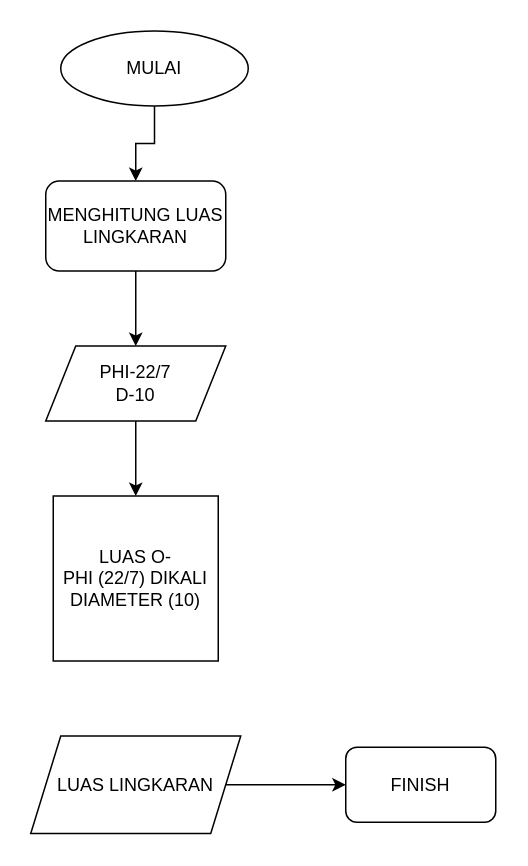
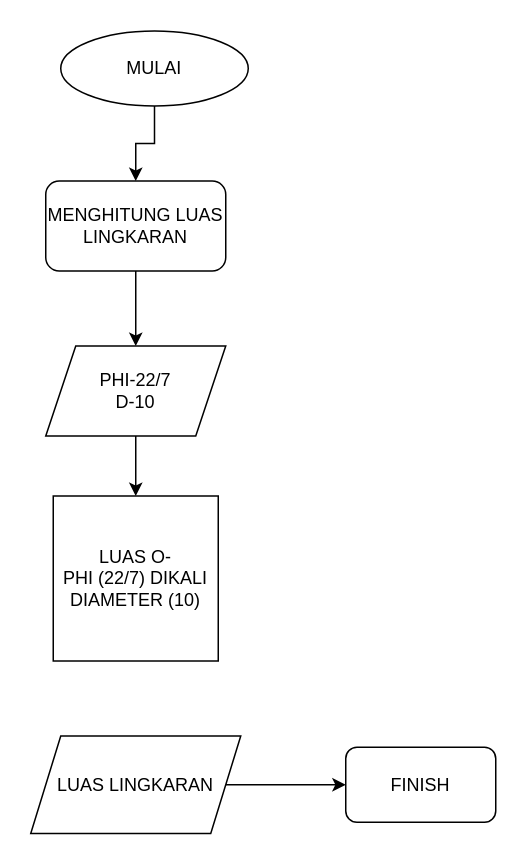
- <mxCell id="7" value="PHI-22/7&lt;br&gt;D-10" style="shape=parallelogram;perimeter=parallelogramPerimeter;whiteSpace=wrap;html=1;fixedSize=1;" vertex="1" parent="1"><mxGeometry x="30" y="230" width="120" height="50" as="geometry" /></mxCell>
+ <mxCell id="7" value="PHI-22/7&lt;br&gt;D-10" style="shape=parallelogram;perimeter=parallelogramPerimeter;whiteSpace=wrap;html=1;fixedSize=1;" vertex="1" parent="1"><mxGeometry x="30" y="230" width="120" height="60" as="geometry" /></mxCell>
